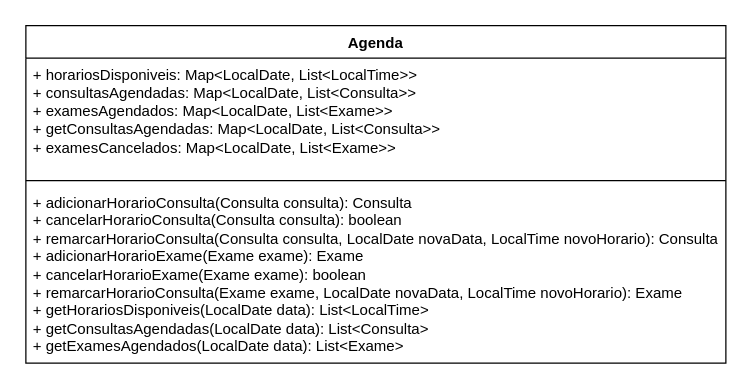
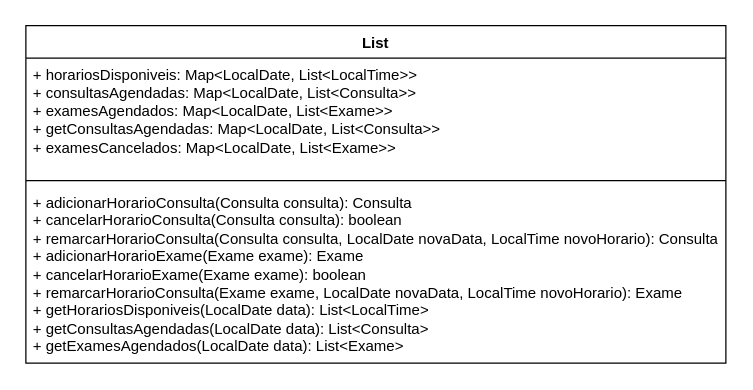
- <mxCell id="2" value="Agenda" style="swimlane;fontStyle=1;align=center;verticalAlign=top;childLayout=stackLayout;horizontal=1;startSize=26;horizontalStack=0;resizeParent=1;resizeParentMax=0;resizeLast=0;collapsible=1;marginBottom=0;whiteSpace=wrap;html=1;" vertex="1" parent="1"><mxGeometry x="20" y="20" width="560" height="270" as="geometry" /></mxCell>
+ <mxCell id="2" value="List" style="swimlane;fontStyle=1;align=center;verticalAlign=top;childLayout=stackLayout;horizontal=1;startSize=26;horizontalStack=0;resizeParent=1;resizeParentMax=0;resizeLast=0;collapsible=1;marginBottom=0;whiteSpace=wrap;html=1;" vertex="1" parent="1"><mxGeometry x="20" y="20" width="560" height="270" as="geometry" /></mxCell>
